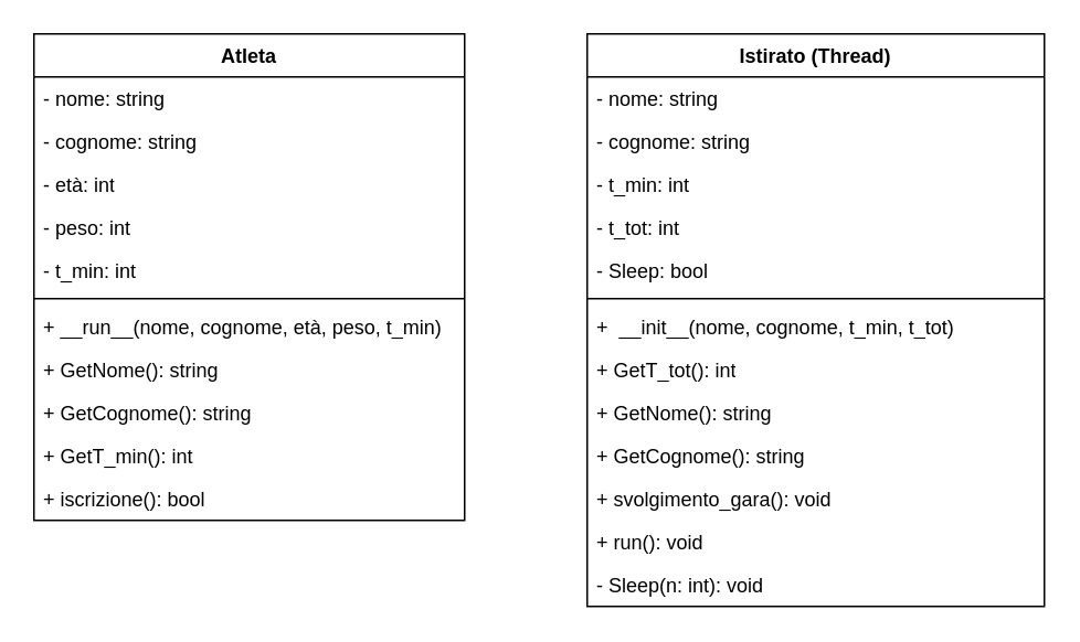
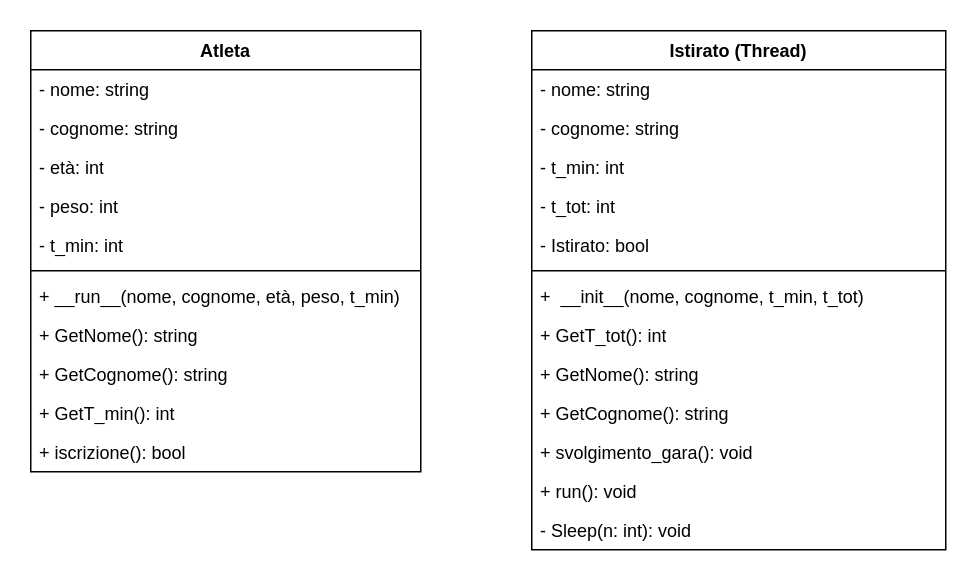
- <mxCell id="19" value="- Sleep: bool" style="text;strokeColor=none;fillColor=none;align=left;verticalAlign=top;spacingLeft=4;spacingRight=4;overflow=hidden;rotatable=0;points=[[0,0.5],[1,0.5]];portConstraint=eastwest;whiteSpace=wrap;html=1;" vertex="1" parent="14"><mxGeometry y="130" width="276" height="26" as="geometry" /></mxCell>
+ <mxCell id="19" value="- Istirato: bool" style="text;strokeColor=none;fillColor=none;align=left;verticalAlign=top;spacingLeft=4;spacingRight=4;overflow=hidden;rotatable=0;points=[[0,0.5],[1,0.5]];portConstraint=eastwest;whiteSpace=wrap;html=1;" vertex="1" parent="14"><mxGeometry y="130" width="276" height="26" as="geometry" /></mxCell>
